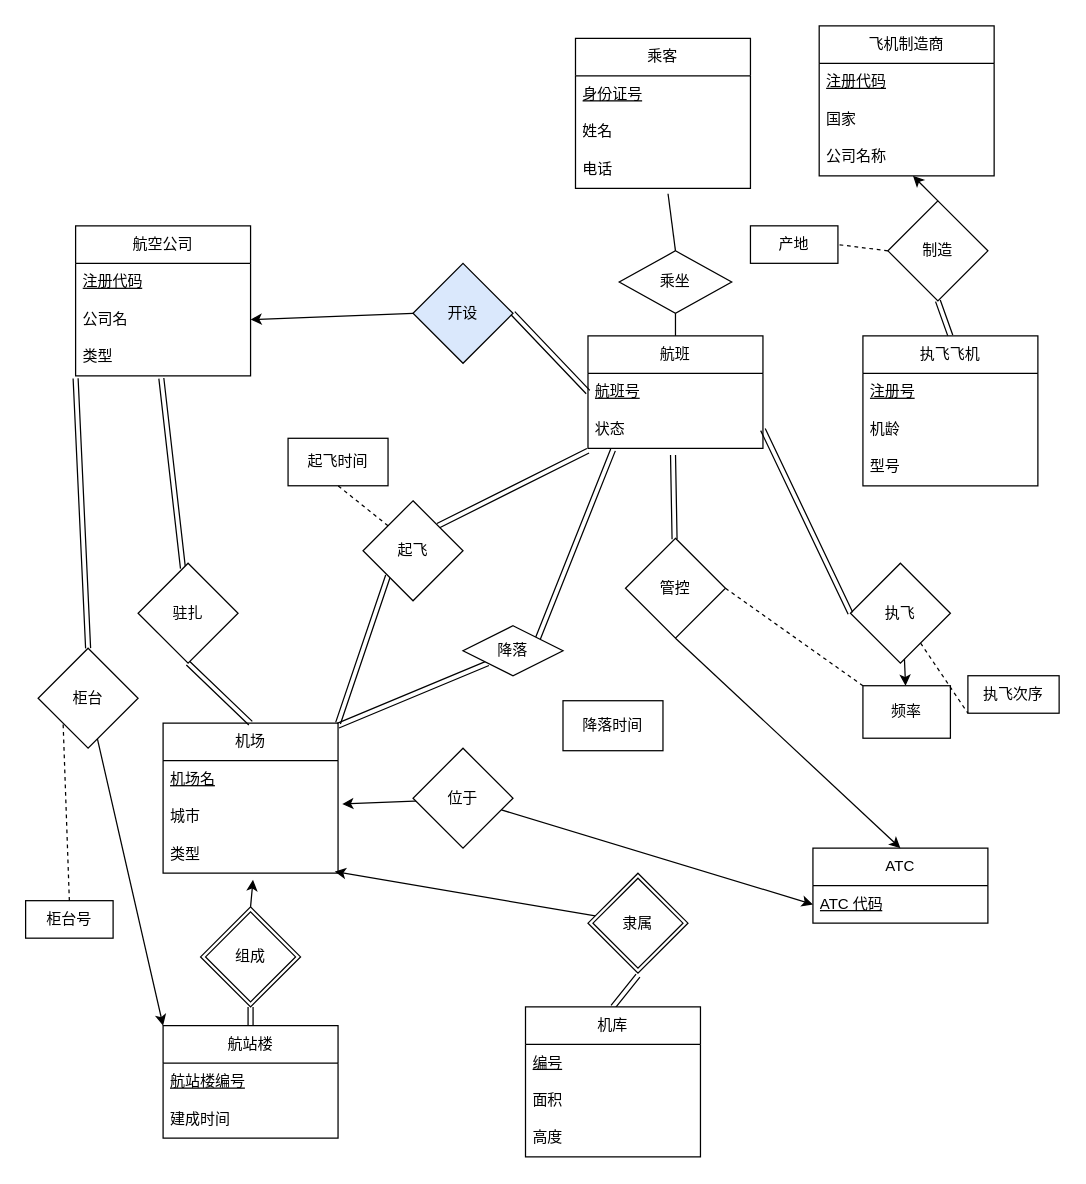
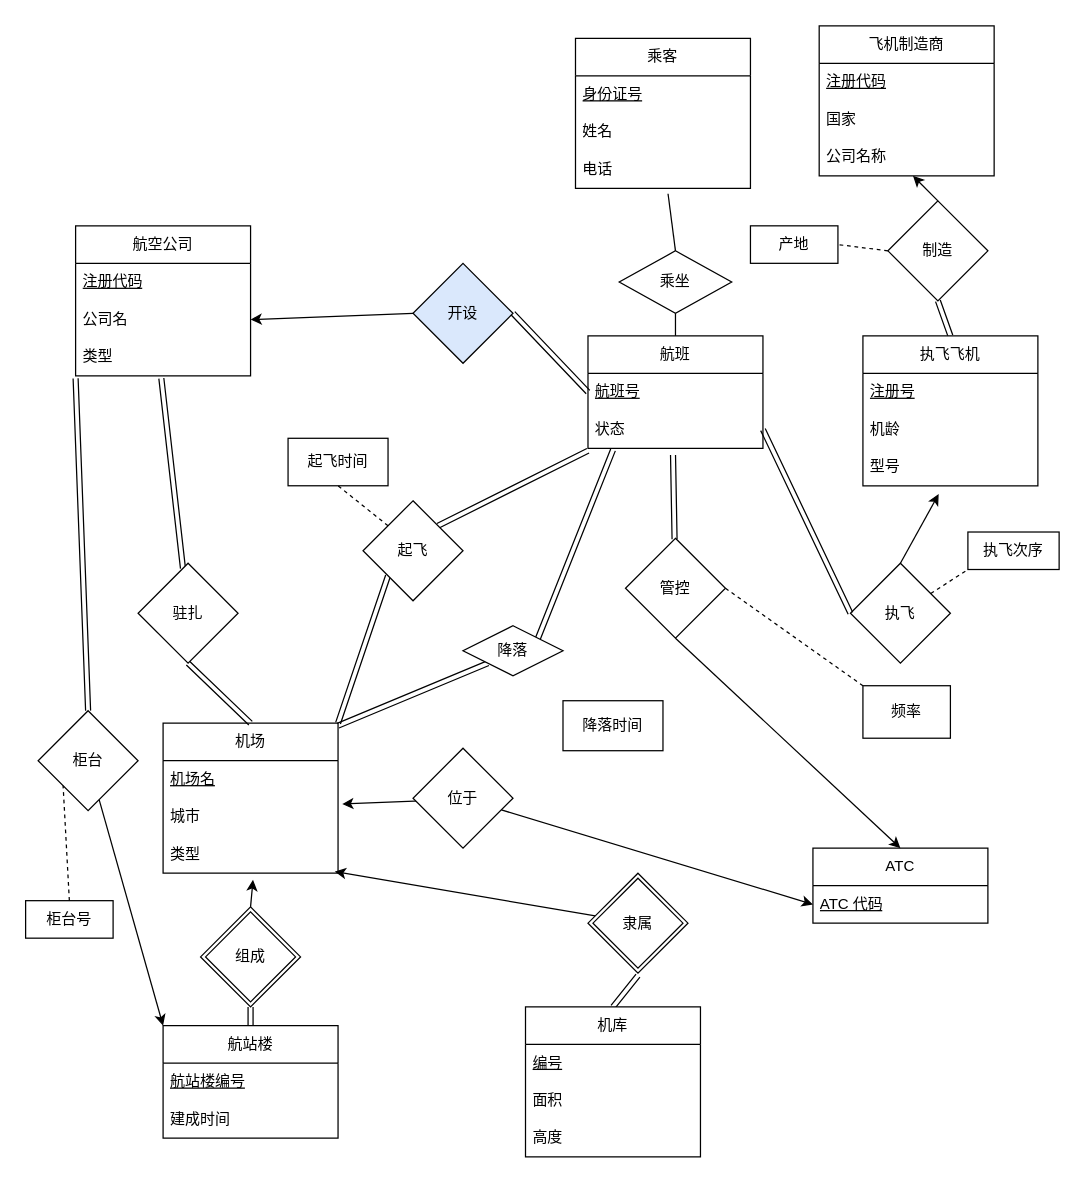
- <mxCell id="54" style="edgeStyle=none;html=1;exitX=0.5;exitY=0;exitDx=0;exitDy=0;" parent="1" source="55" target="72" edge="1"><mxGeometry relative="1" as="geometry" /></mxCell>
+ <mxCell id="54" style="edgeStyle=none;html=1;exitX=0.5;exitY=0;exitDx=0;exitDy=0;entryX=0.433;entryY=1.222;entryDx=0;entryDy=0;entryPerimeter=0;" parent="1" source="55" target="19" edge="1"><mxGeometry relative="1" as="geometry" /></mxCell>
- <mxCell id="78" value="执飞次序" style="rounded=0;whiteSpace=wrap;html=1;" parent="1" vertex="1"><mxGeometry x="774" y="540" width="73" height="30" as="geometry" /></mxCell>
+ <mxCell id="78" value="执飞次序" style="rounded=0;whiteSpace=wrap;html=1;" parent="1" vertex="1"><mxGeometry x="774" y="425" width="73" height="30" as="geometry" /></mxCell>
- <mxCell id="61" value="柜台" style="rhombus;whiteSpace=wrap;html=1;" parent="1" vertex="1"><mxGeometry x="30" y="518" width="80" height="80" as="geometry" /></mxCell>
+ <mxCell id="61" value="柜台" style="rhombus;whiteSpace=wrap;html=1;" parent="1" vertex="1"><mxGeometry x="30" y="568" width="80" height="80" as="geometry" /></mxCell>
